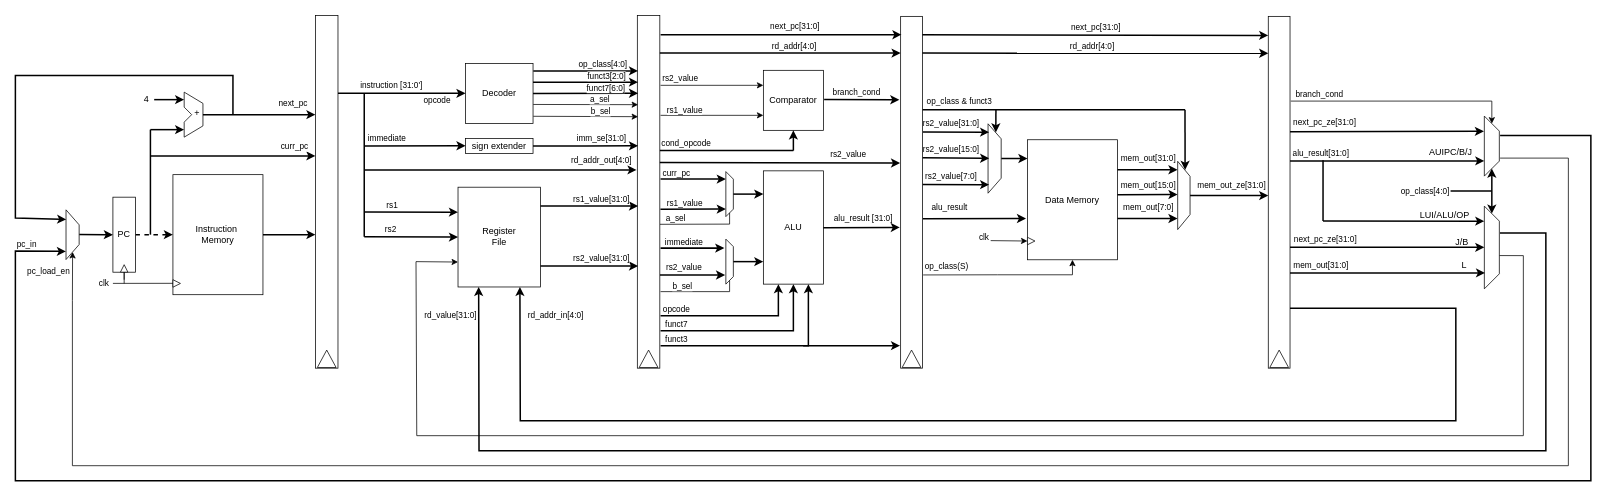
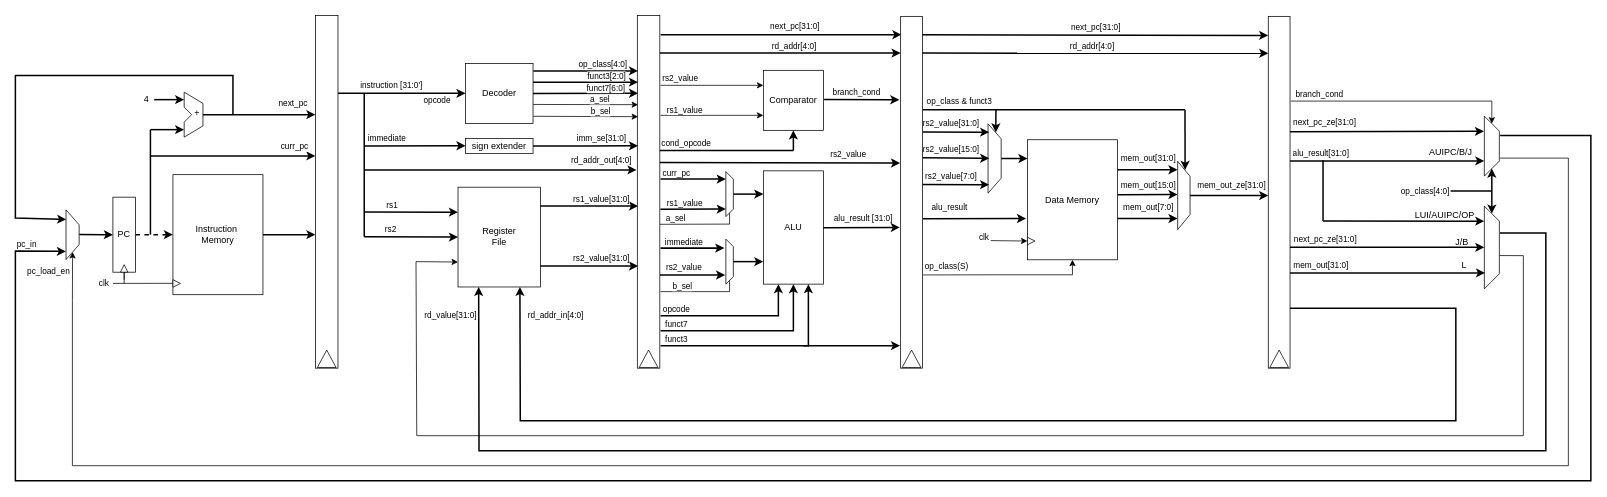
- <mxCell id="123" value="LUI/ALU/OP" style="text;html=1;align=center;verticalAlign=middle;resizable=0;points=[];autosize=1;strokeColor=none;fillColor=none;" parent="1" vertex="1"><mxGeometry x="1876" y="272" width="98" height="27" as="geometry" /></mxCell>
+ <mxCell id="123" value="LUI/AUIPC/OP" style="text;html=1;align=center;verticalAlign=middle;resizable=0;points=[];autosize=1;strokeColor=none;fillColor=none;" parent="1" vertex="1"><mxGeometry x="1876" y="272" width="98" height="27" as="geometry" /></mxCell>
